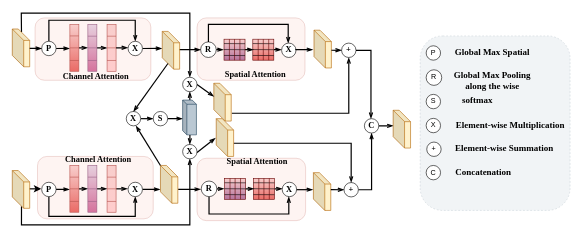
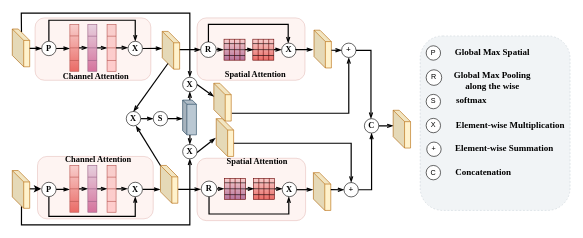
- <mxCell id="134" value="&lt;font face=&quot;Times New Roman&quot; size=&quot;1&quot;&gt;&lt;b style=&quot;font-size: 15px&quot;&gt;softmax&lt;/b&gt;&lt;/font&gt;" style="text;html=1;resizable=0;autosize=1;align=center;verticalAlign=middle;points=[];fillColor=none;strokeColor=none;rounded=0;sketch=0;opacity=30;" vertex="1" parent="1"><mxGeometry x="760" y="156.44" width="70" height="20" as="geometry" /></mxCell>
+ <mxCell id="134" value="&lt;font face=&quot;Times New Roman&quot; size=&quot;1&quot;&gt;&lt;b style=&quot;font-size: 15px&quot;&gt;softmax&lt;/b&gt;&lt;/font&gt;" style="text;html=1;resizable=0;autosize=1;align=center;verticalAlign=middle;points=[];fillColor=none;strokeColor=none;rounded=0;sketch=0;opacity=30;" vertex="1" parent="1"><mxGeometry x="750" y="156.44" width="70" height="20" as="geometry" /></mxCell>
